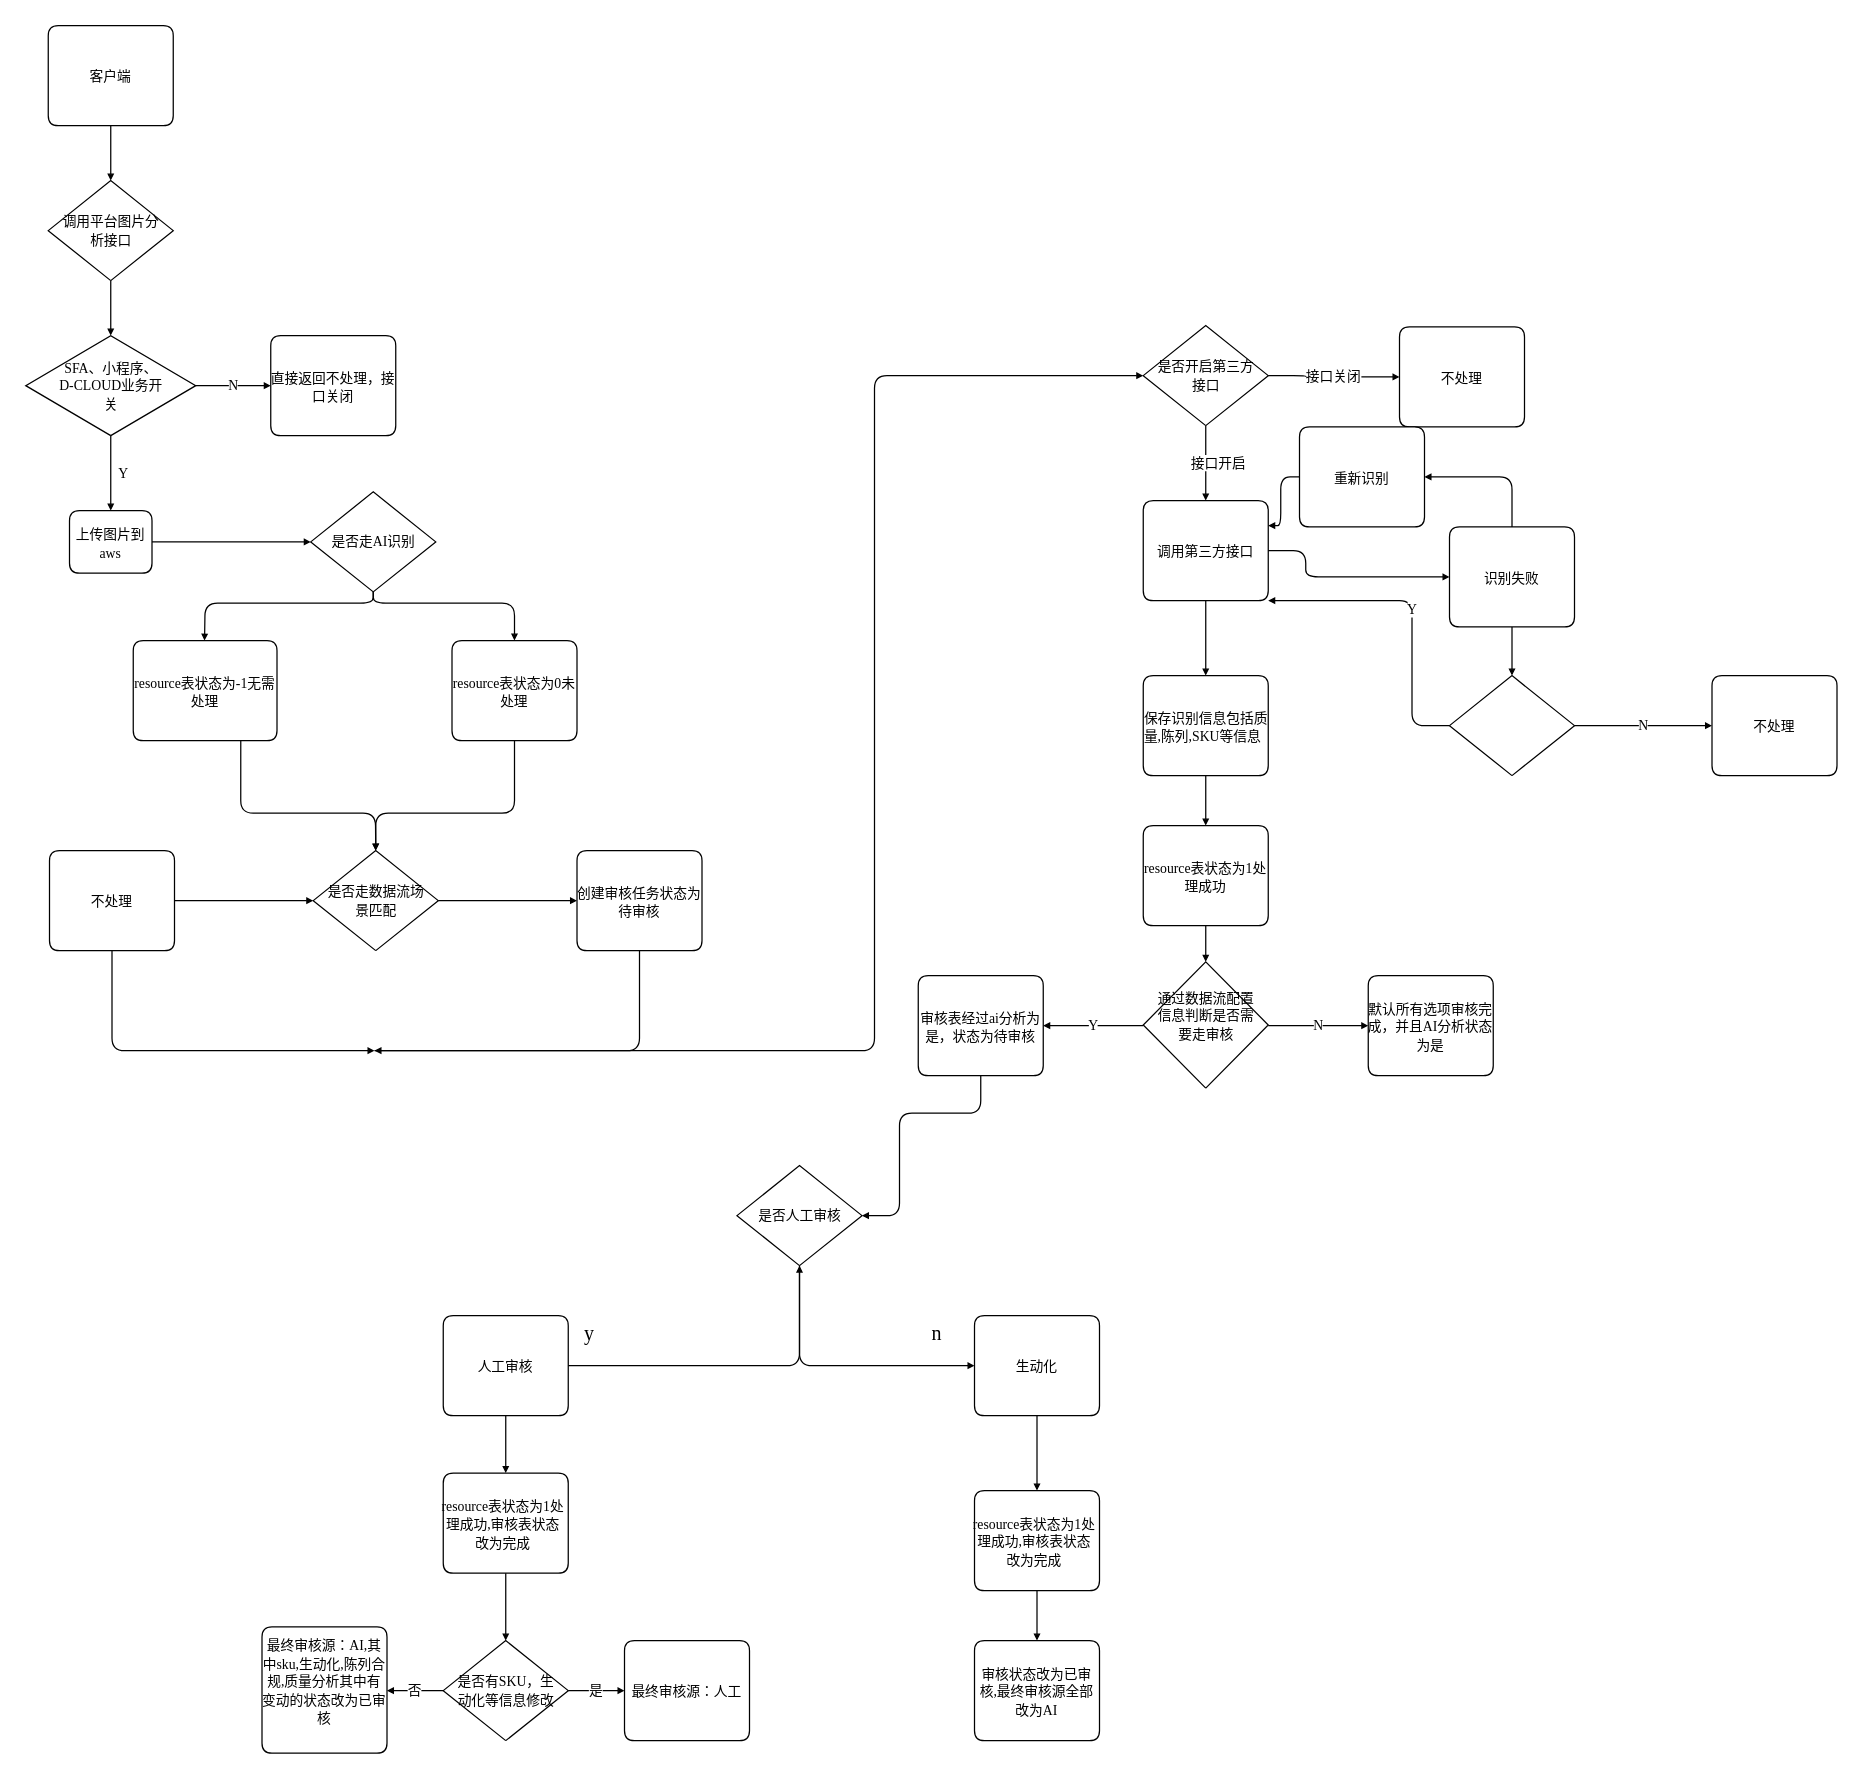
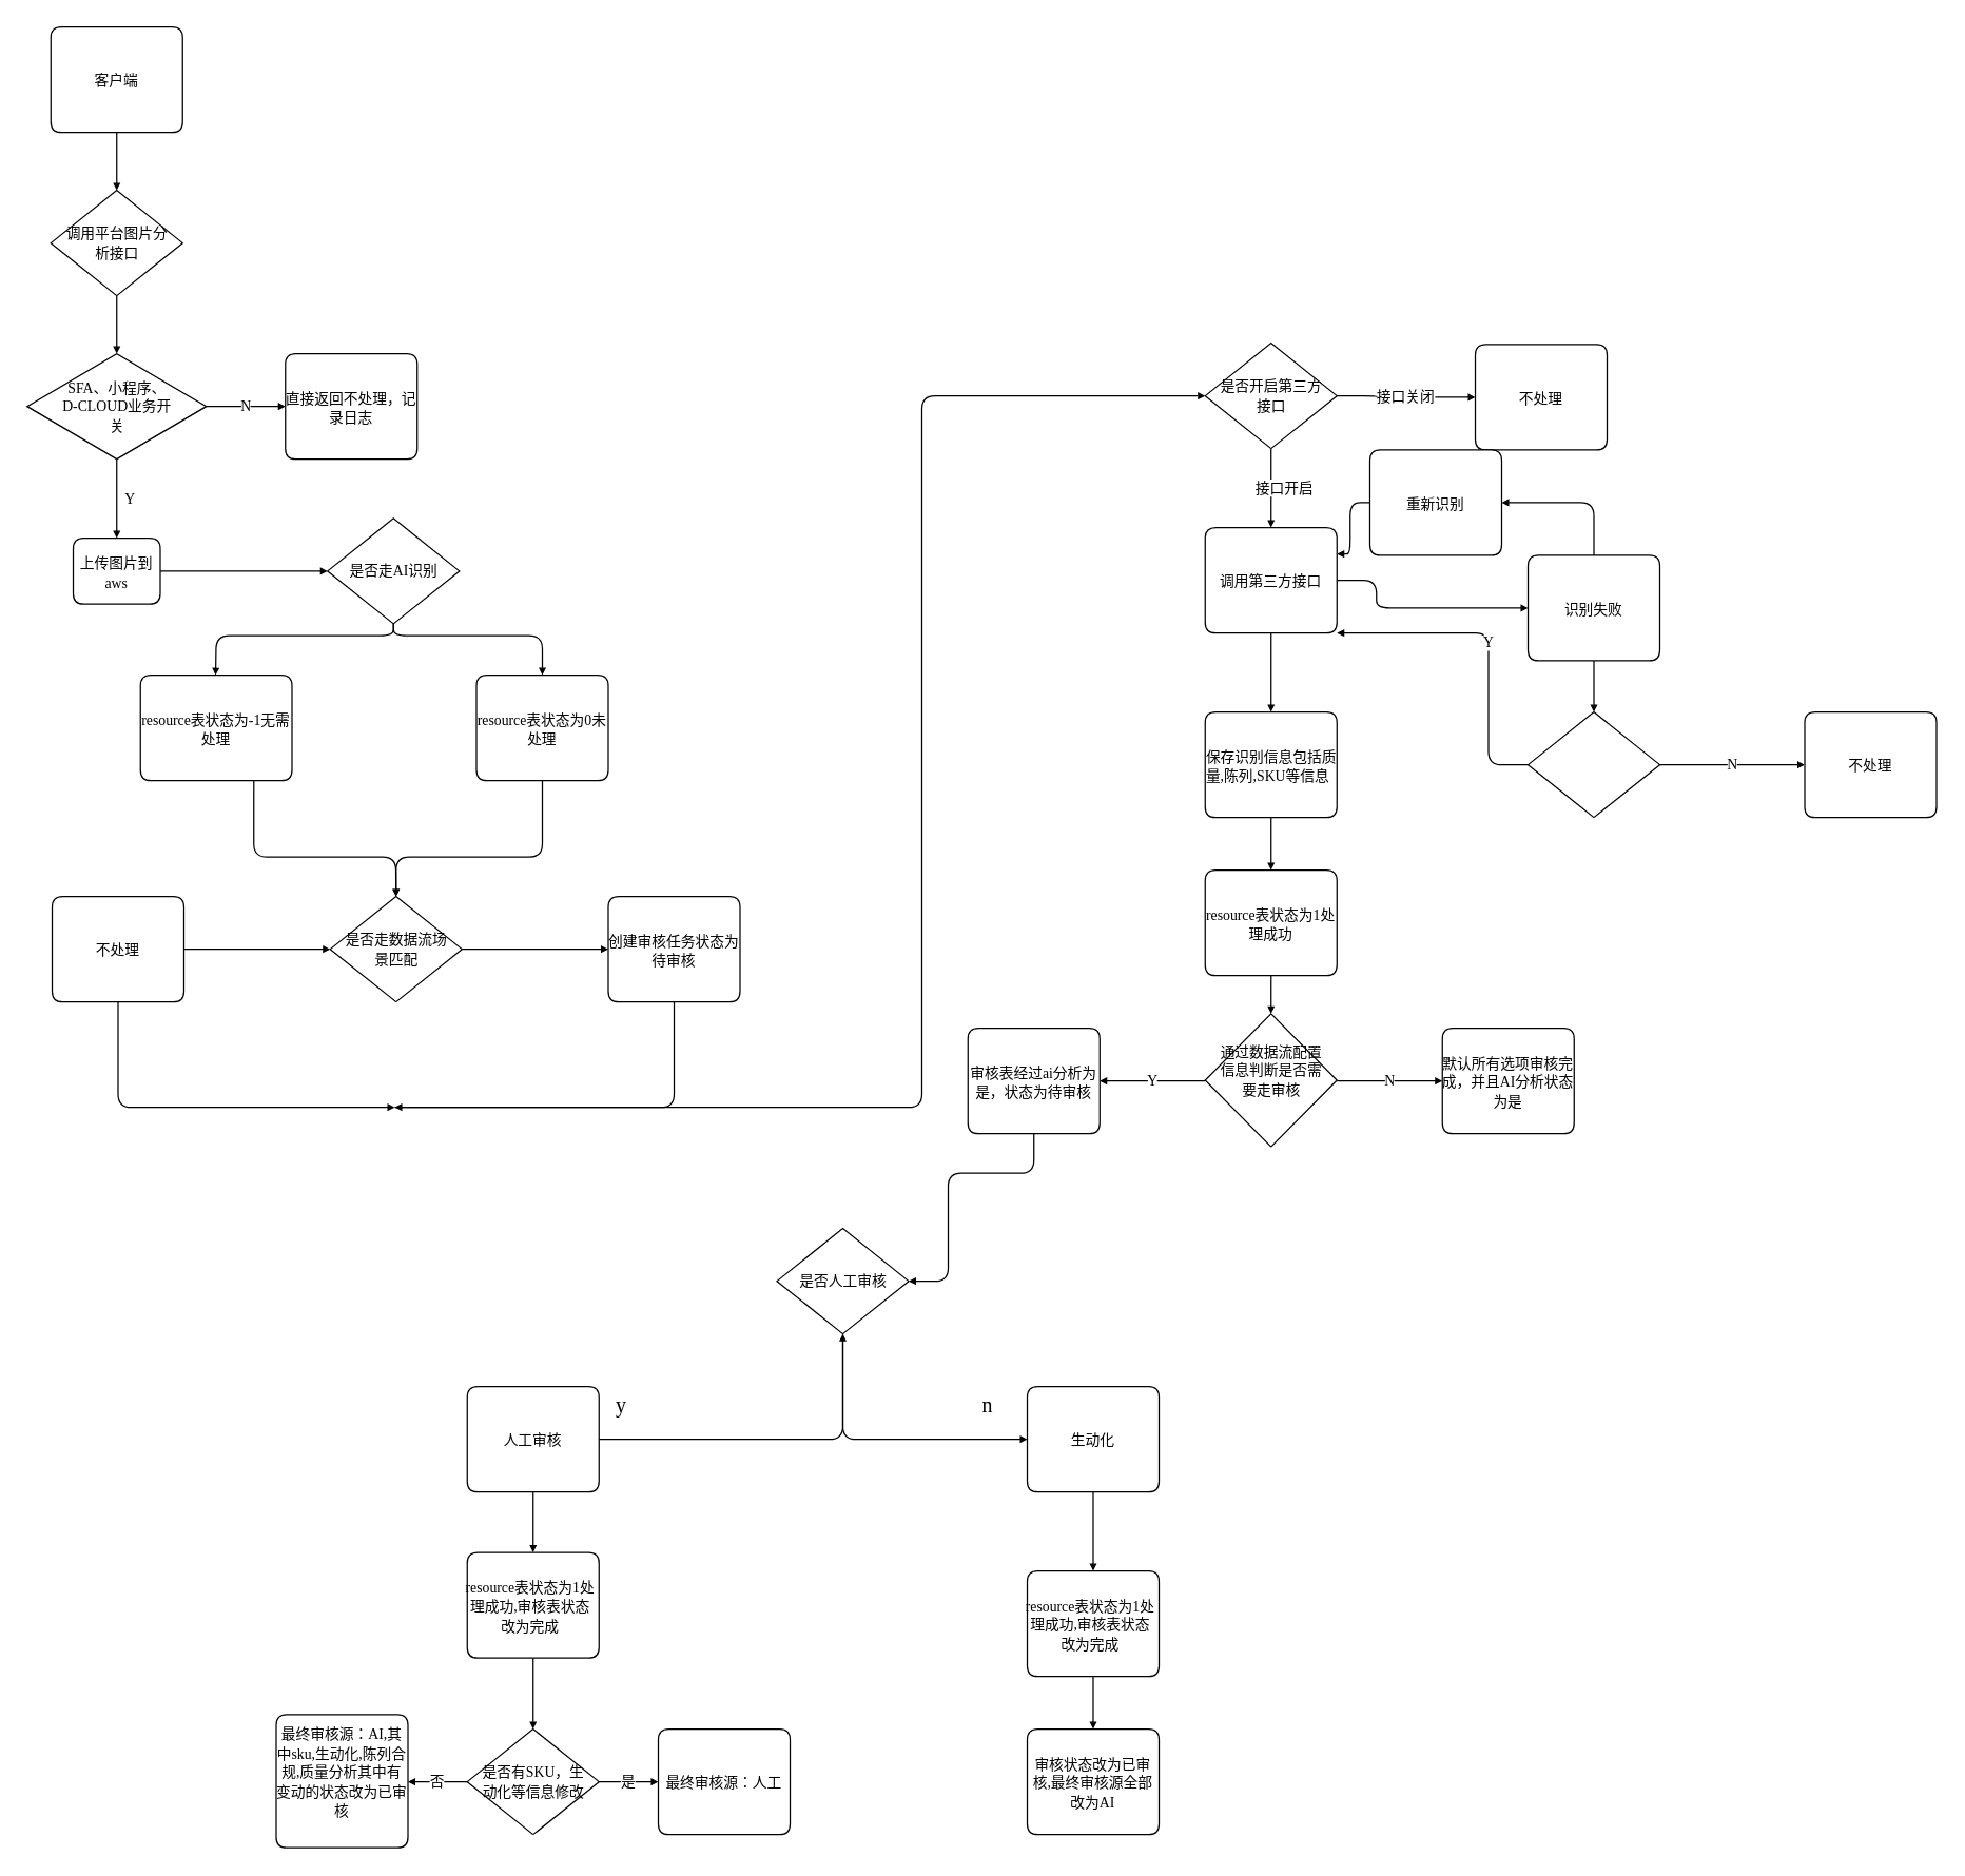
- <mxCell id="14" value="&lt;font style=&quot;font-size:11px;font-family:Calibri;color:#000000;direction:ltr;letter-spacing:0px;line-height:120%;opacity:1&quot;&gt;直接返回不处理，接口关闭&lt;br/&gt;&lt;/font&gt;" style="text;vsdxID=251;fillColor=none;gradientColor=none;strokeColor=none;spacingTop=-1;spacingBottom=-1;spacingLeft=-1;spacingRight=-1;labelBackgroundColor=none;rounded=1;html=1;whiteSpace=wrap;verticalAlign=middle;align=center;;html=1;" parent="12" vertex="1"><mxGeometry y="40" width="100" as="geometry" /></mxCell>
+ <mxCell id="14" value="&lt;font style=&quot;font-size:11px;font-family:Calibri;color:#000000;direction:ltr;letter-spacing:0px;line-height:120%;opacity:1&quot;&gt;直接返回不处理，记录日志&lt;br/&gt;&lt;/font&gt;" style="text;vsdxID=251;fillColor=none;gradientColor=none;strokeColor=none;spacingTop=-1;spacingBottom=-1;spacingLeft=-1;spacingRight=-1;labelBackgroundColor=none;rounded=1;html=1;whiteSpace=wrap;verticalAlign=middle;align=center;;html=1;" parent="12" vertex="1"><mxGeometry y="40" width="100" as="geometry" /></mxCell>
